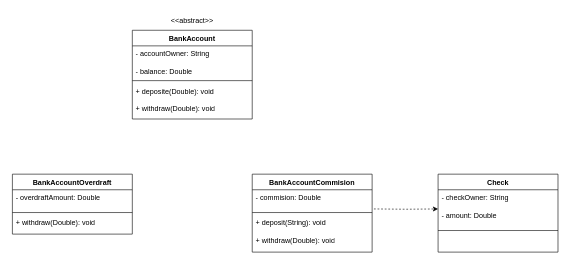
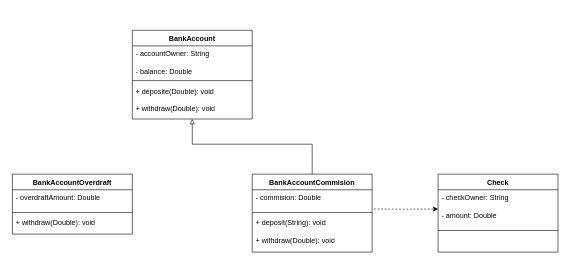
- <mxCell id="7" value="&amp;lt;&amp;lt;abstract&amp;gt;&amp;gt;" style="text;html=1;align=center;verticalAlign=middle;whiteSpace=wrap;rounded=0;" vertex="1" parent="2"><mxGeometry width="200" height="30" as="geometry" /></mxCell>
+ <mxCell id="12" style="edgeStyle=orthogonalEdgeStyle;rounded=0;orthogonalLoop=1;jettySize=auto;html=1;endArrow=block;endFill=0;exitX=0.5;exitY=0;exitDx=0;exitDy=0;" edge="1" parent="1" source="13" target="6"><mxGeometry relative="1" as="geometry"><mxPoint x="490" y="160" as="targetPoint" /><Array as="points"><mxPoint x="520" y="240" /><mxPoint x="320" y="240" /></Array></mxGeometry></mxCell>
